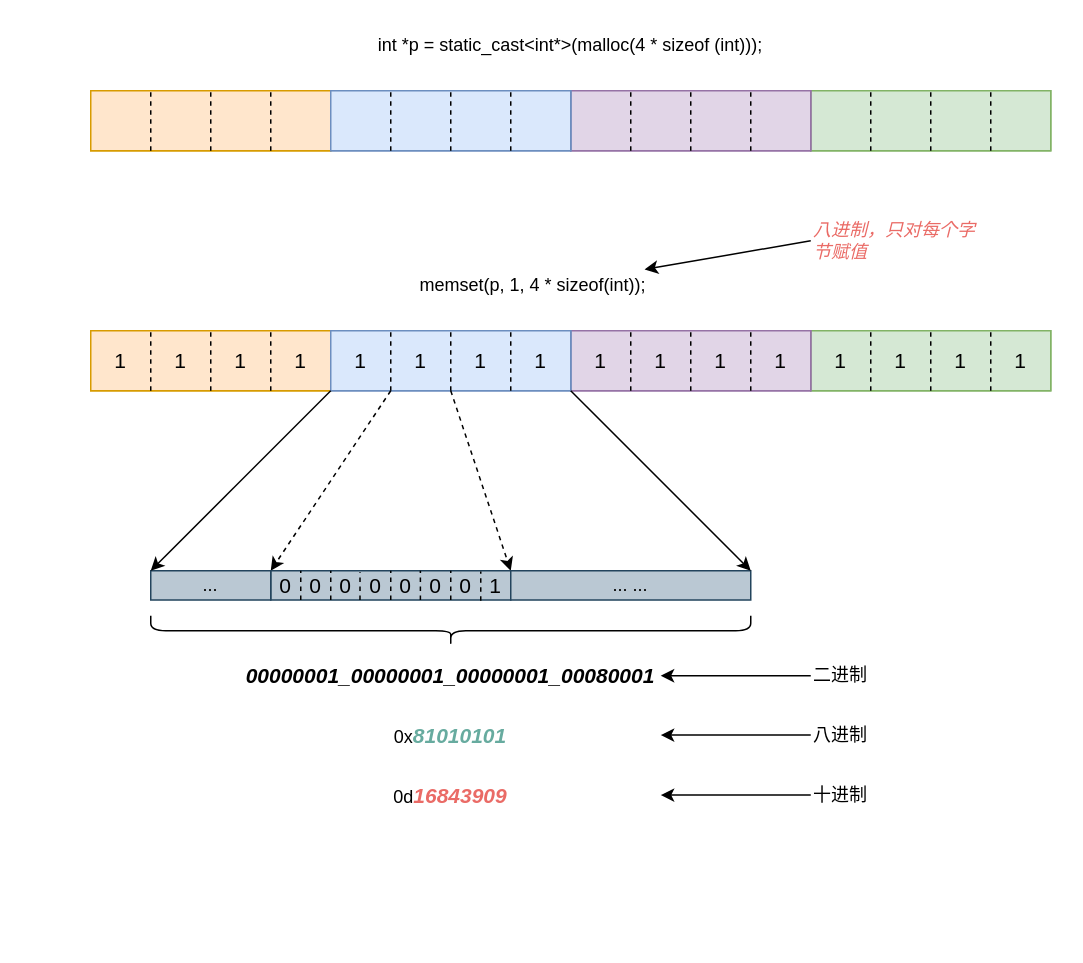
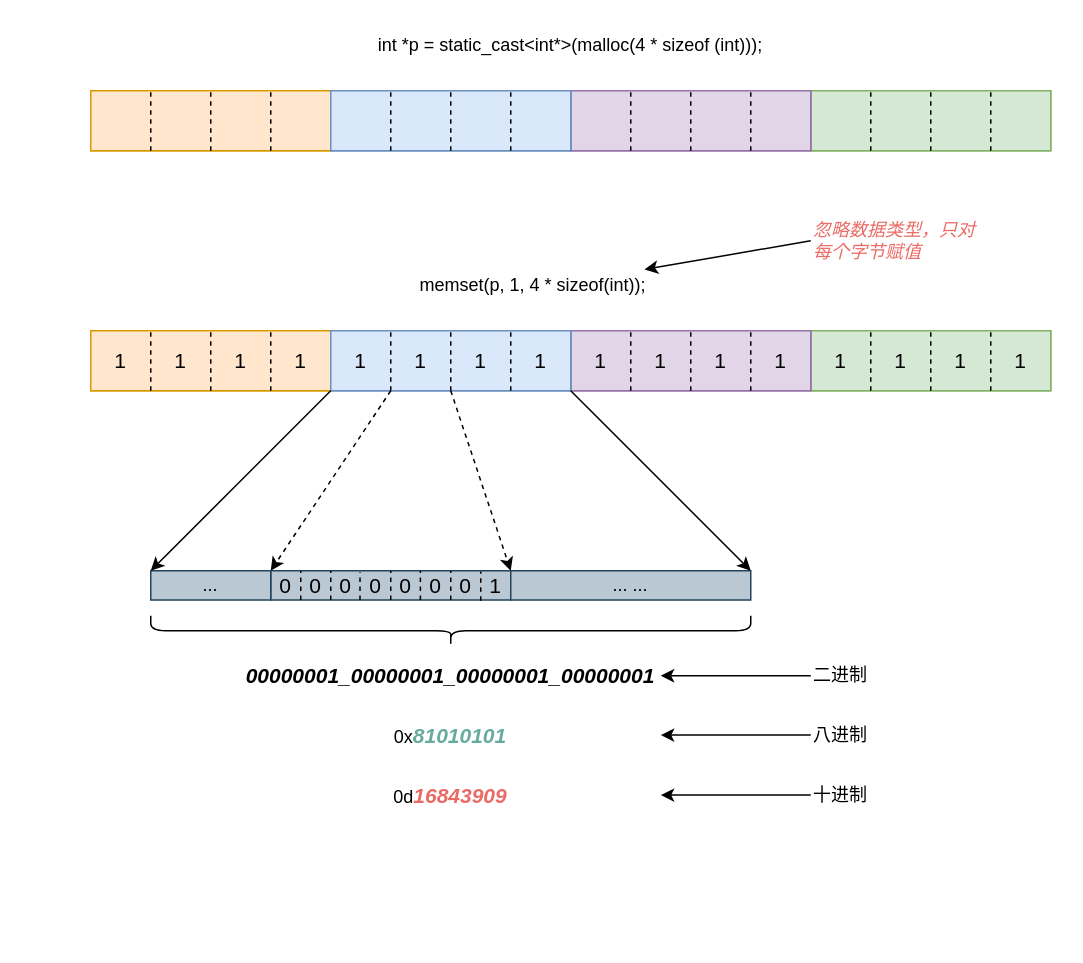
- <mxCell id="97" value="&lt;font color=&quot;#ea6b66&quot;&gt;&lt;i&gt;八进制，只对每个字节赋值&lt;/i&gt;&lt;/font&gt;" style="text;html=1;align=left;verticalAlign=middle;whiteSpace=wrap;rounded=0;" vertex="1" parent="1"><mxGeometry x="540" y="140" width="120" height="40" as="geometry" /></mxCell>
+ <mxCell id="97" value="&lt;font color=&quot;#ea6b66&quot;&gt;&lt;i&gt;忽略数据类型，只对每个字节赋值&lt;/i&gt;&lt;/font&gt;" style="text;html=1;align=left;verticalAlign=middle;whiteSpace=wrap;rounded=0;" vertex="1" parent="1"><mxGeometry x="540" y="140" width="120" height="40" as="geometry" /></mxCell>
- <mxCell id="87" value="&lt;font style=&quot;font-size: 14px&quot;&gt;&lt;i&gt;&lt;b&gt;00000001_00000001_00000001_00080001&lt;/b&gt;&lt;/i&gt;&lt;/font&gt;" style="text;html=1;strokeColor=none;fillColor=none;align=center;verticalAlign=middle;whiteSpace=wrap;rounded=0;" vertex="1" parent="1"><mxGeometry x="180" y="440" width="240" height="20" as="geometry" /></mxCell>
+ <mxCell id="87" value="&lt;font style=&quot;font-size: 14px&quot;&gt;&lt;i&gt;&lt;b&gt;00000001_00000001_00000001_00000001&lt;/b&gt;&lt;/i&gt;&lt;/font&gt;" style="text;html=1;strokeColor=none;fillColor=none;align=center;verticalAlign=middle;whiteSpace=wrap;rounded=0;" vertex="1" parent="1"><mxGeometry x="180" y="440" width="240" height="20" as="geometry" /></mxCell>
